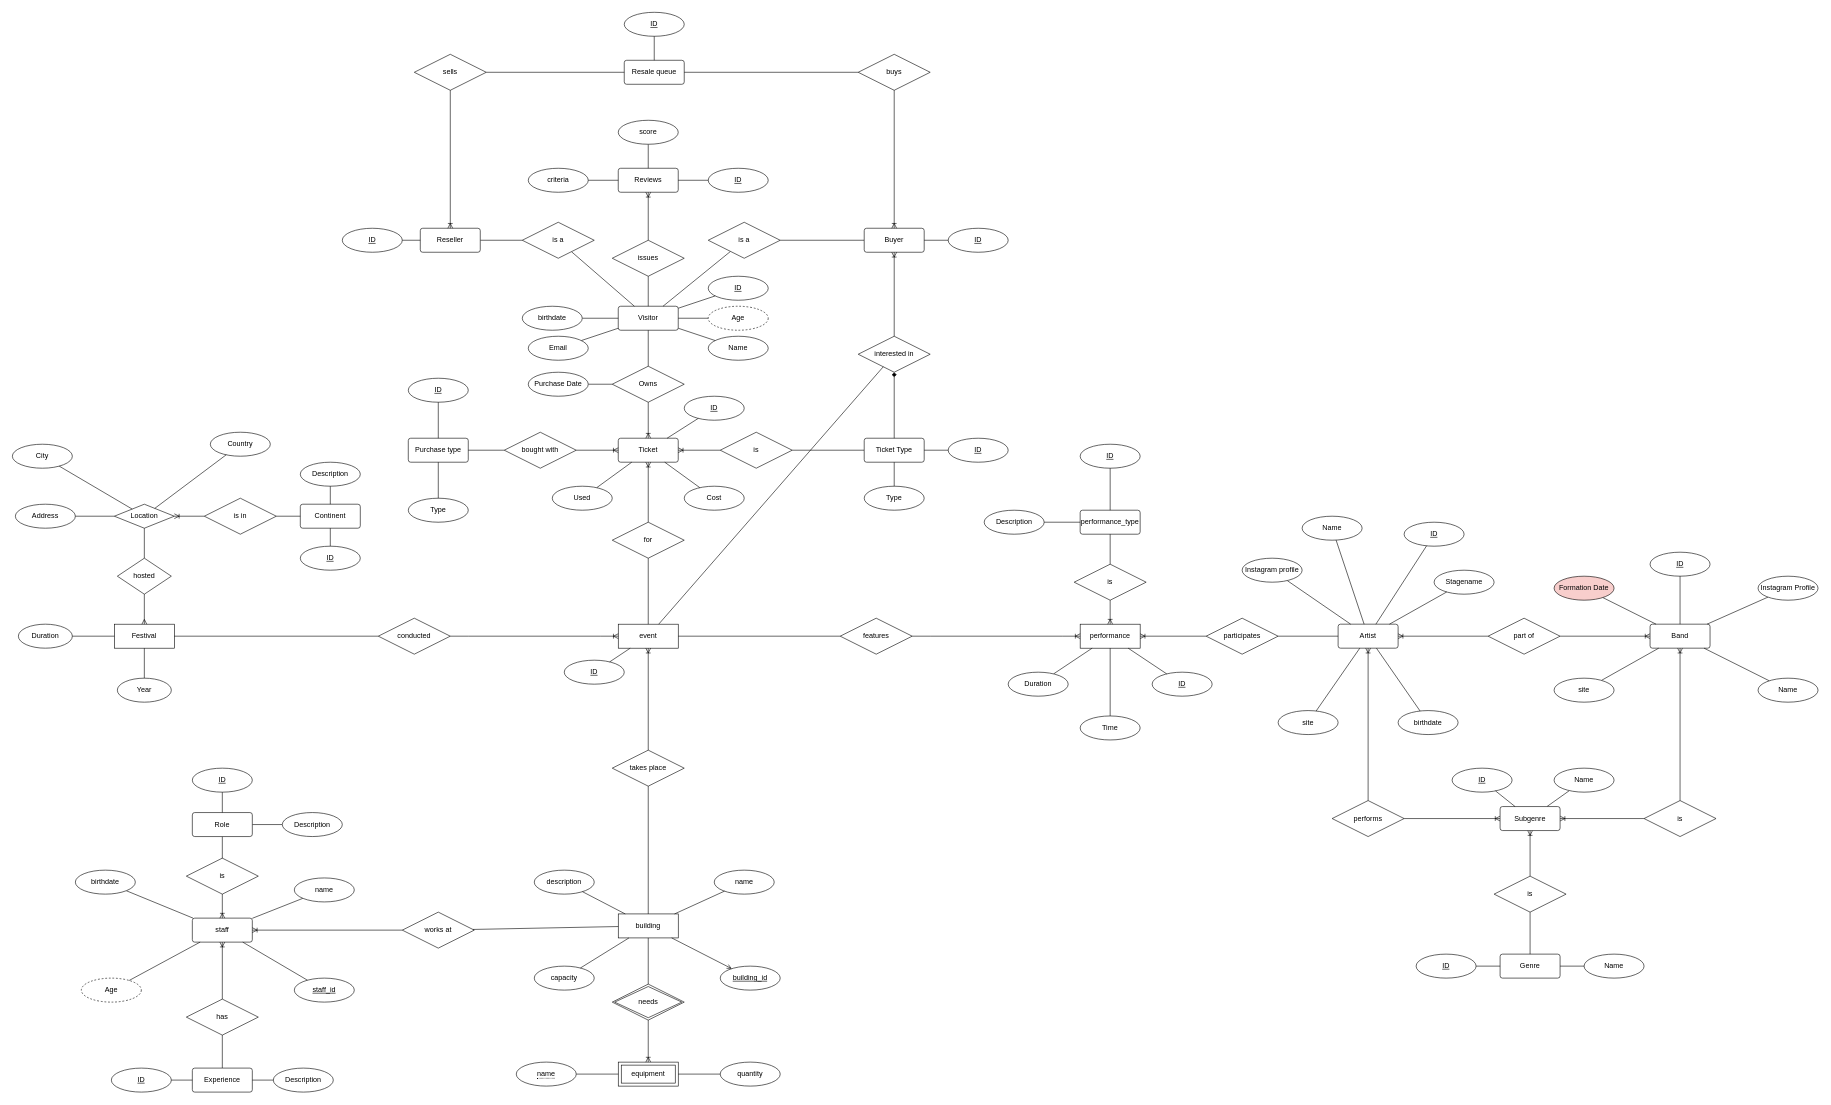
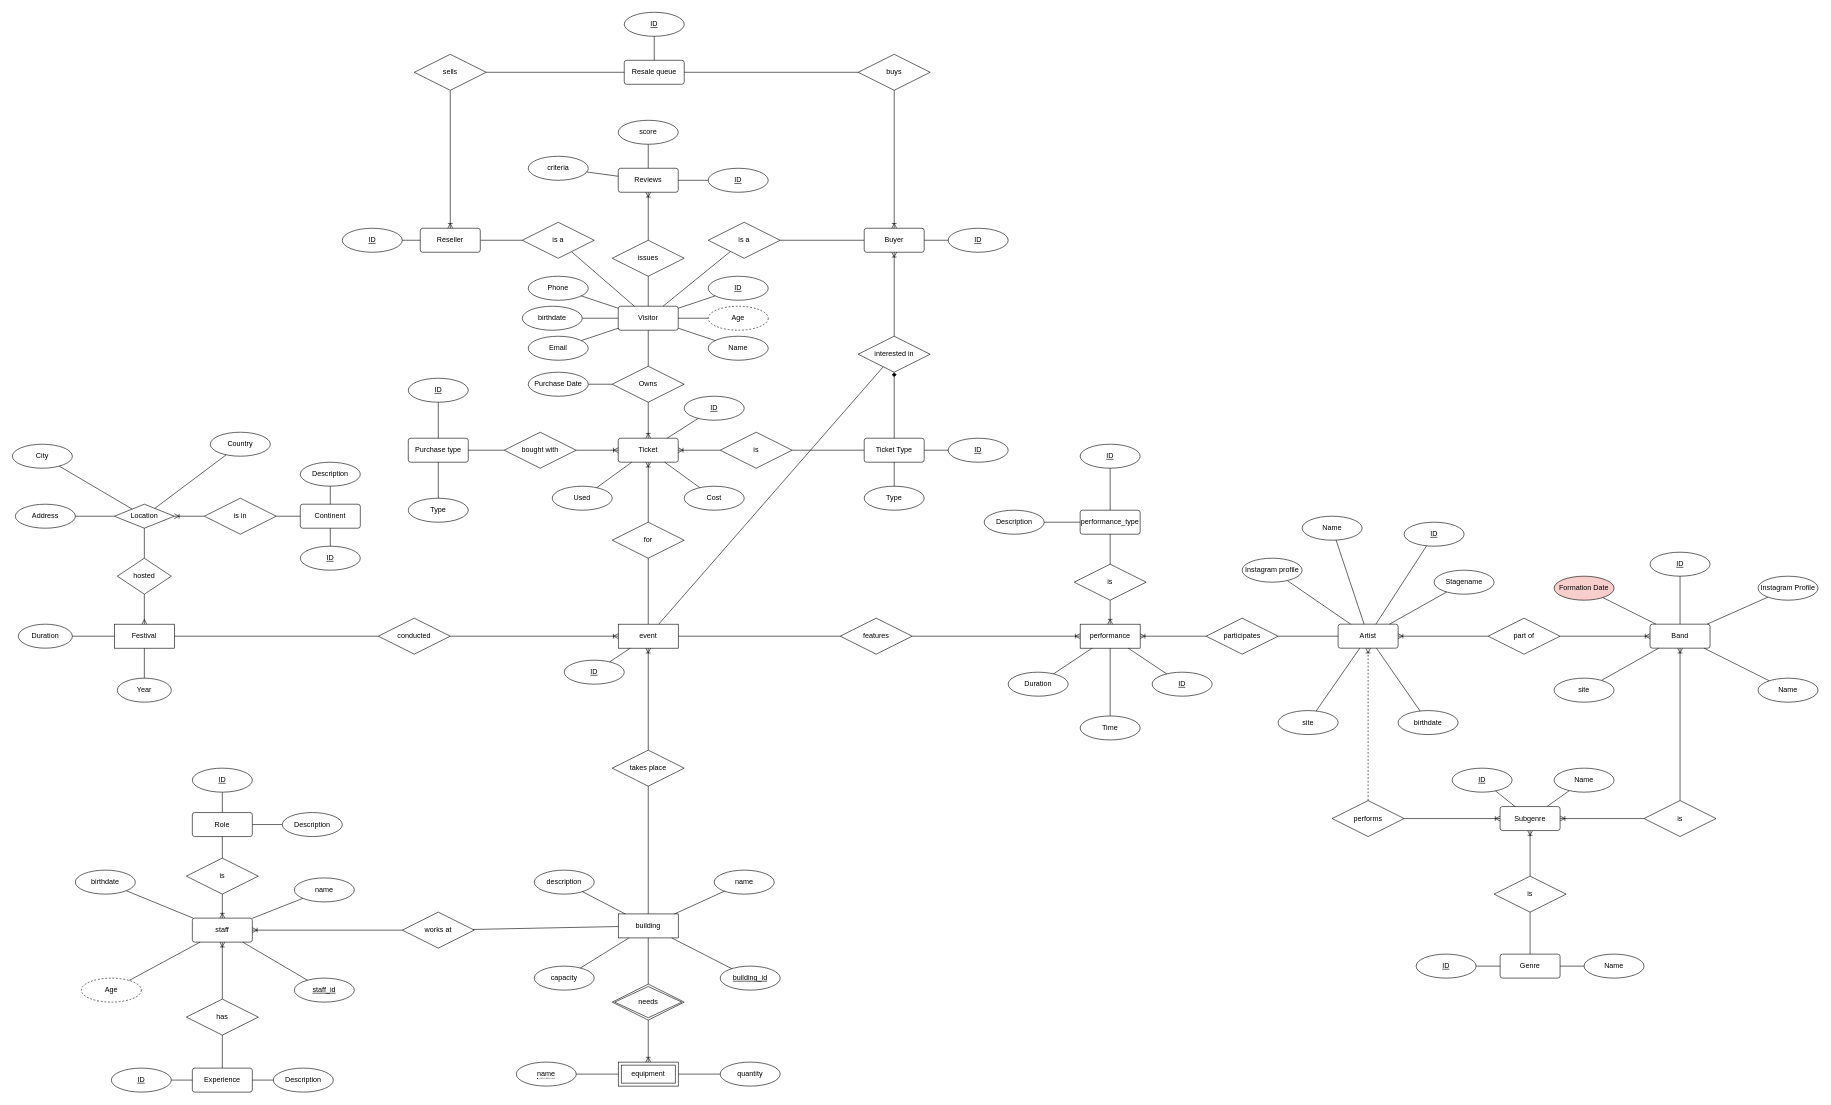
- <mxCell id="212" value="criteria" style="ellipse;whiteSpace=wrap;html=1;align=center;" parent="1" vertex="1"><mxGeometry x="880" y="280" width="100" height="40" as="geometry" /></mxCell>
+ <mxCell id="212" value="criteria" style="ellipse;whiteSpace=wrap;html=1;align=center;" parent="1" vertex="1"><mxGeometry x="880" y="260" width="100" height="40" as="geometry" /></mxCell>
+ <mxCell id="143" value="Phone" style="ellipse;whiteSpace=wrap;html=1;align=center;" parent="1" vertex="1"><mxGeometry x="880" y="460" width="100" height="40" as="geometry" /></mxCell>
+ <mxCell id="144" value="" style="endArrow=none;html=1;rounded=0;" parent="1" source="134" target="143" edge="1"><mxGeometry width="50" height="50" relative="1" as="geometry"><mxPoint x="1190" y="660" as="sourcePoint" /><mxPoint x="1240" y="610" as="targetPoint" /></mxGeometry></mxCell>
- <mxCell id="216" value="" style="fontSize=12;html=1;endArrow=ERoneToMany;rounded=0;" edge="1" parent="1" source="122" target="90"><mxGeometry width="100" height="100" relative="1" as="geometry"><mxPoint x="2350" y="1340" as="sourcePoint" /><mxPoint x="2510" y="1340" as="targetPoint" /></mxGeometry></mxCell>
+ <mxCell id="216" value="" style="fontSize=12;html=1;endArrow=ERoneToMany;rounded=0;dashed=1;" edge="1" parent="1" source="122" target="90"><mxGeometry width="100" height="100" relative="1" as="geometry"><mxPoint x="2350" y="1340" as="sourcePoint" /><mxPoint x="2510" y="1340" as="targetPoint" /></mxGeometry></mxCell>
- <mxCell id="39" value="" style="endArrow=open;html=1;rounded=0;" parent="1" source="21" target="38" edge="1"><mxGeometry width="50" height="50" relative="1" as="geometry"><mxPoint x="1080" y="1570" as="sourcePoint" /><mxPoint x="1130" y="1520" as="targetPoint" /></mxGeometry></mxCell>
+ <mxCell id="39" value="" style="endArrow=none;html=1;rounded=0;" parent="1" source="21" target="38" edge="1"><mxGeometry width="50" height="50" relative="1" as="geometry"><mxPoint x="1080" y="1570" as="sourcePoint" /><mxPoint x="1130" y="1520" as="targetPoint" /></mxGeometry></mxCell>
